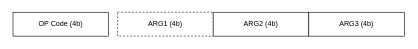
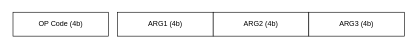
- <mxCell id="3" value="ARG1 (4b)" style="rounded=0;whiteSpace=wrap;html=1;dashed=1;" vertex="1" parent="1"><mxGeometry x="195" y="20" width="160" height="40" as="geometry" /></mxCell>
+ <mxCell id="3" value="ARG1 (4b)" style="rounded=0;whiteSpace=wrap;html=1;" vertex="1" parent="1"><mxGeometry x="195" y="20" width="160" height="40" as="geometry" /></mxCell>
